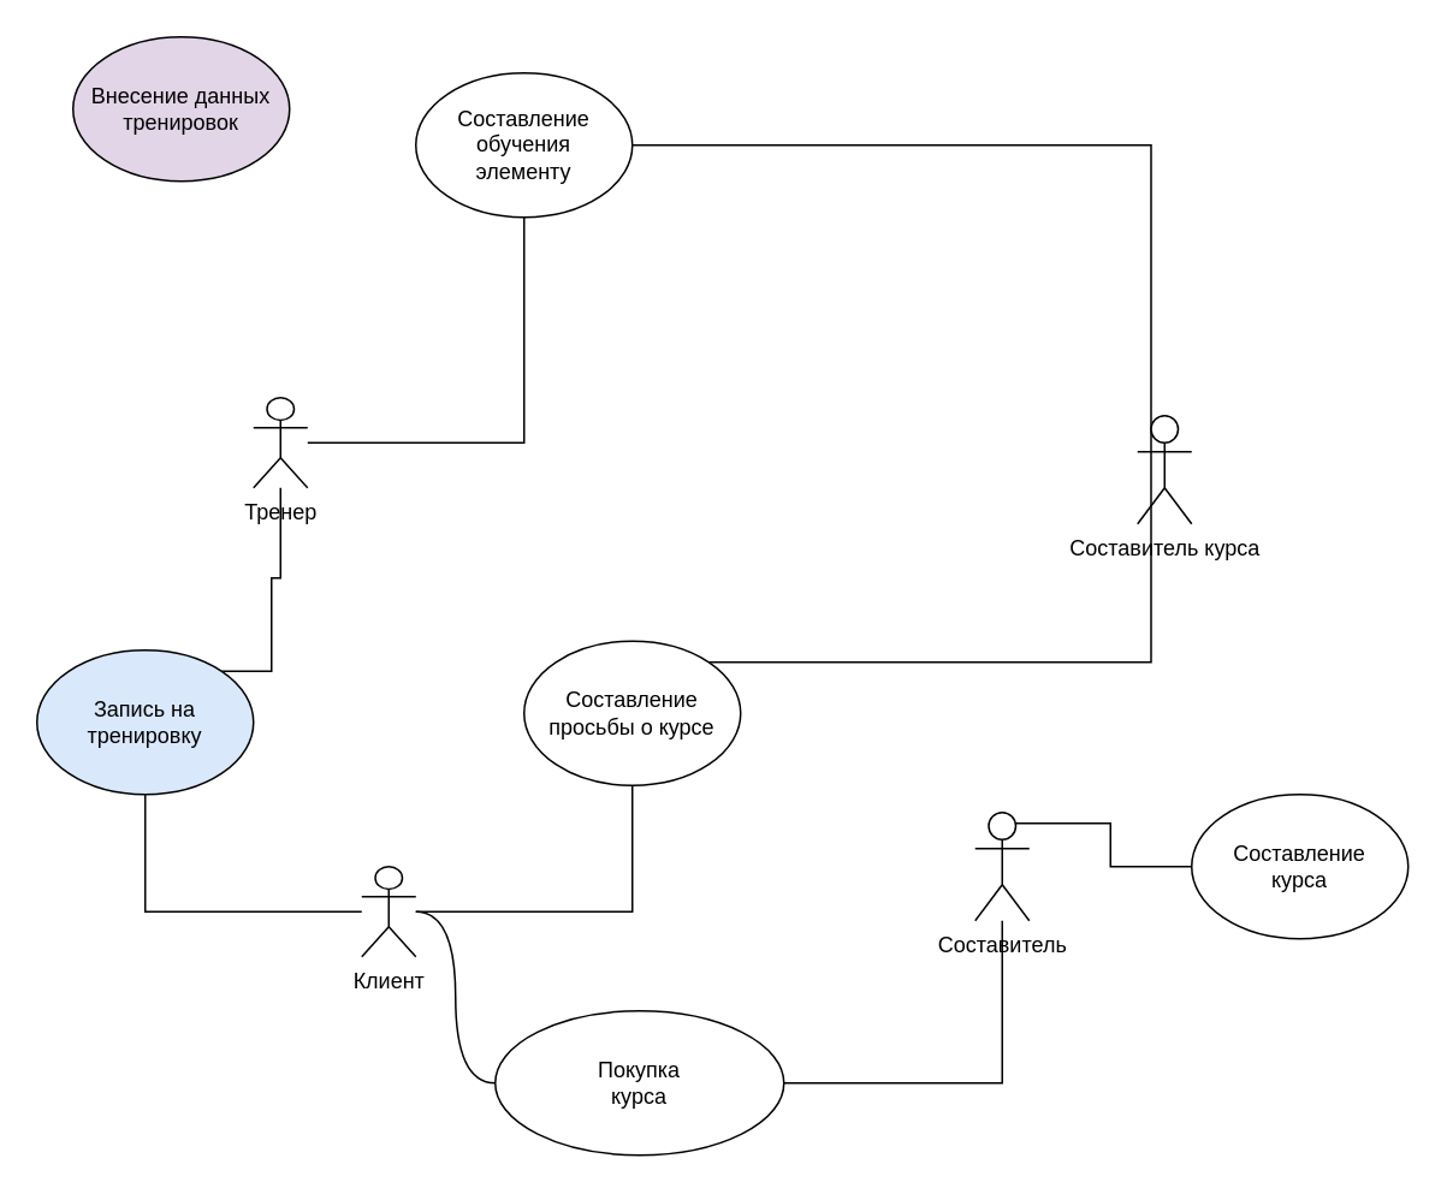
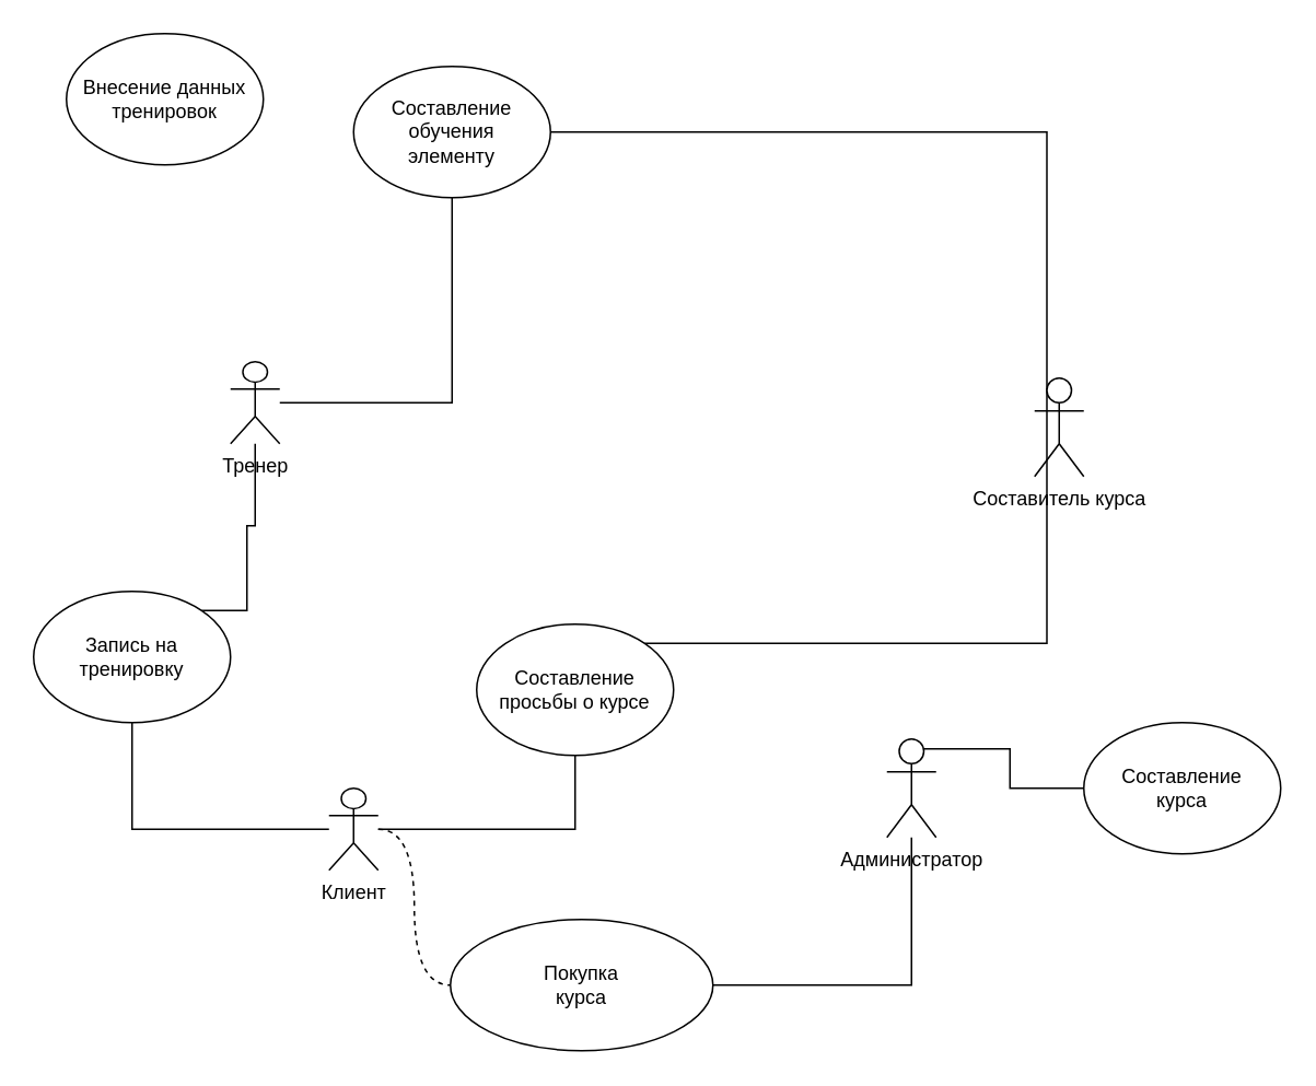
- <mxCell id="10" value="Внесение данных тренировок" style="ellipse;whiteSpace=wrap;html=1;fillColor=#e1d5e7;" vertex="1" parent="1"><mxGeometry x="40" y="20" width="120" height="80" as="geometry" /></mxCell>
+ <mxCell id="10" value="Внесение данных тренировок" style="ellipse;whiteSpace=wrap;html=1;" vertex="1" parent="1"><mxGeometry x="40" y="20" width="120" height="80" as="geometry" /></mxCell>
- <mxCell id="13" value="Составление&lt;div&gt;обучения&lt;/div&gt;&lt;div&gt;элементу&lt;/div&gt;" style="ellipse;whiteSpace=wrap;html=1;" vertex="1" parent="1"><mxGeometry x="230" y="40" width="120" height="80" as="geometry" /></mxCell>
+ <mxCell id="13" value="Составление&lt;div&gt;обучения&lt;/div&gt;&lt;div&gt;элементу&lt;/div&gt;" style="ellipse;whiteSpace=wrap;html=1;" vertex="1" parent="1"><mxGeometry x="215" y="40" width="120" height="80" as="geometry" /></mxCell>
- <mxCell id="12" value="Составление просьбы о курсе" style="ellipse;whiteSpace=wrap;html=1;" vertex="1" parent="1"><mxGeometry x="290" y="355" width="120" height="80" as="geometry" /></mxCell>
+ <mxCell id="12" value="Составление просьбы о курсе" style="ellipse;whiteSpace=wrap;html=1;" vertex="1" parent="1"><mxGeometry x="290" y="380" width="120" height="80" as="geometry" /></mxCell>
- <mxCell id="14" value="Запись на тренировку" style="ellipse;whiteSpace=wrap;html=1;fillColor=#dae8fc;" vertex="1" parent="1"><mxGeometry x="20" y="360" width="120" height="80" as="geometry" /></mxCell>
+ <mxCell id="14" value="Запись на тренировку" style="ellipse;whiteSpace=wrap;html=1;" vertex="1" parent="1"><mxGeometry x="20" y="360" width="120" height="80" as="geometry" /></mxCell>
- <mxCell id="9" value="Составитель" style="shape=umlActor;verticalLabelPosition=bottom;verticalAlign=top;html=1;outlineConnect=0;" parent="1" vertex="1"><mxGeometry x="540" y="450" width="30" height="60" as="geometry" /></mxCell>
+ <mxCell id="9" value="Администратор" style="shape=umlActor;verticalLabelPosition=bottom;verticalAlign=top;html=1;outlineConnect=0;" parent="1" vertex="1"><mxGeometry x="540" y="450" width="30" height="60" as="geometry" /></mxCell>
- <mxCell id="4" style="edgeStyle=orthogonalEdgeStyle;rounded=0;orthogonalLoop=1;jettySize=auto;html=1;curved=1;entryX=0;entryY=0.5;entryDx=0;entryDy=0;endArrow=none;endFill=0;" edge="1" parent="1" source="5" target="16"><mxGeometry relative="1" as="geometry"><mxPoint x="215" y="660" as="targetPoint" /></mxGeometry></mxCell>
+ <mxCell id="4" style="edgeStyle=orthogonalEdgeStyle;rounded=0;orthogonalLoop=1;jettySize=auto;html=1;curved=1;entryX=0;entryY=0.5;entryDx=0;entryDy=0;endArrow=none;endFill=0;dashed=1;" edge="1" parent="1" source="5" target="16"><mxGeometry relative="1" as="geometry"><mxPoint x="215" y="660" as="targetPoint" /></mxGeometry></mxCell>
